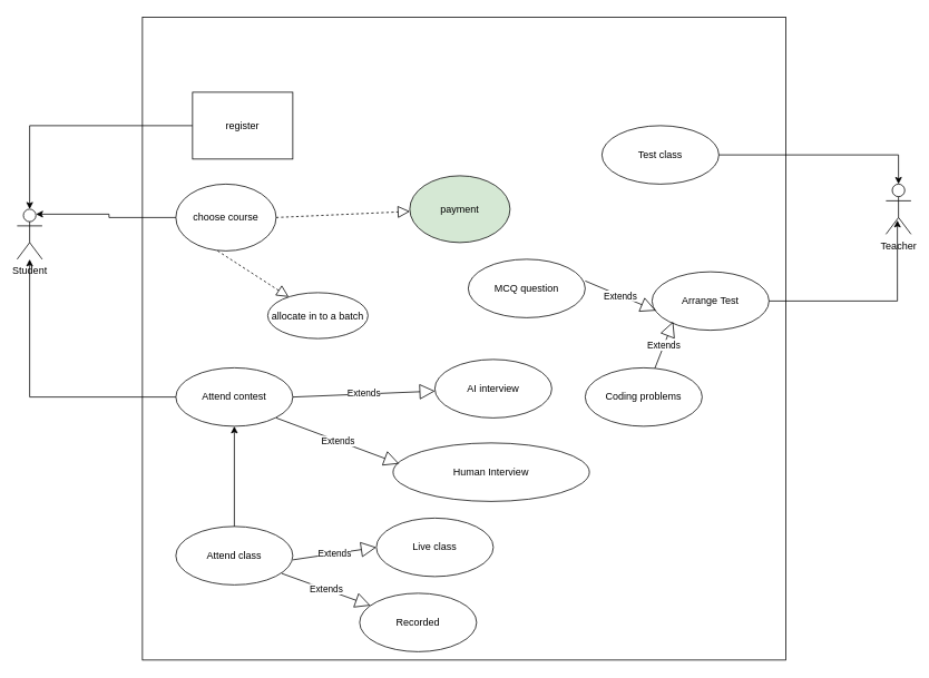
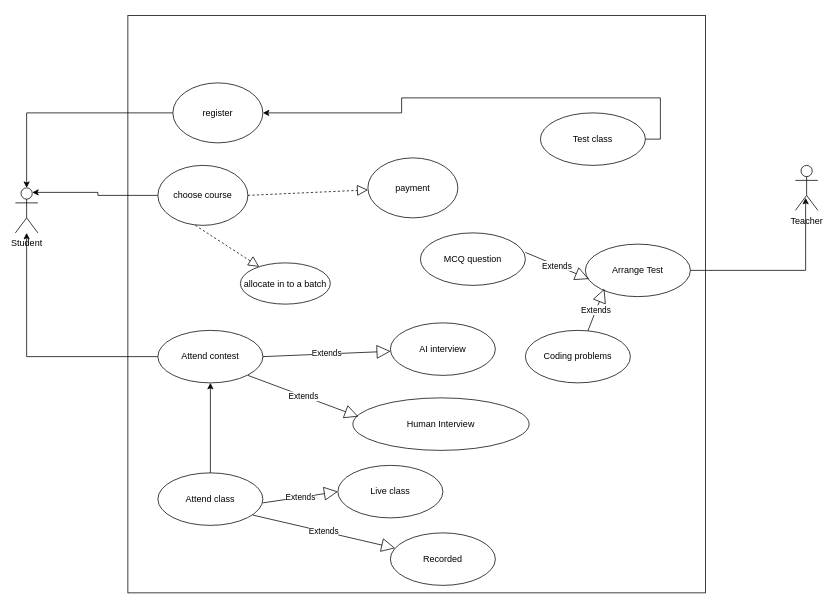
- <mxCell id="4" value="register" style="whiteSpace=wrap;html=1;rounded=0;" vertex="1" parent="1"><mxGeometry x="230" y="110" width="120" height="80" as="geometry" /></mxCell>
+ <mxCell id="4" value="register" style="ellipse;whiteSpace=wrap;html=1;" vertex="1" parent="1"><mxGeometry x="230" y="110" width="120" height="80" as="geometry" /></mxCell>
- <mxCell id="31" style="edgeStyle=orthogonalEdgeStyle;rounded=0;orthogonalLoop=1;jettySize=auto;html=1;exitX=1;exitY=0.5;exitDx=0;exitDy=0;entryX=0.5;entryY=0;entryDx=0;entryDy=0;entryPerimeter=0;" edge="1" parent="1" source="25" target="21"><mxGeometry relative="1" as="geometry" /></mxCell>
+ <mxCell id="31" style="edgeStyle=orthogonalEdgeStyle;rounded=0;orthogonalLoop=1;jettySize=auto;html=1;exitX=1;exitY=0.5;exitDx=0;exitDy=0;" edge="1" parent="1" source="25" target="4"><mxGeometry relative="1" as="geometry" /></mxCell>
- <mxCell id="6" value="payment" style="ellipse;whiteSpace=wrap;html=1;fillColor=#d5e8d4;" vertex="1" parent="1"><mxGeometry x="490" y="210" width="120" height="80" as="geometry" /></mxCell>
+ <mxCell id="6" value="payment" style="ellipse;whiteSpace=wrap;html=1;" vertex="1" parent="1"><mxGeometry x="490" y="210" width="120" height="80" as="geometry" /></mxCell>
- <mxCell id="16" value="Recorded" style="ellipse;whiteSpace=wrap;html=1;" vertex="1" parent="1"><mxGeometry x="430" y="710" width="140" height="70" as="geometry" /></mxCell>
+ <mxCell id="16" value="Recorded" style="ellipse;whiteSpace=wrap;html=1;" vertex="1" parent="1"><mxGeometry x="520" y="710" width="140" height="70" as="geometry" /></mxCell>
